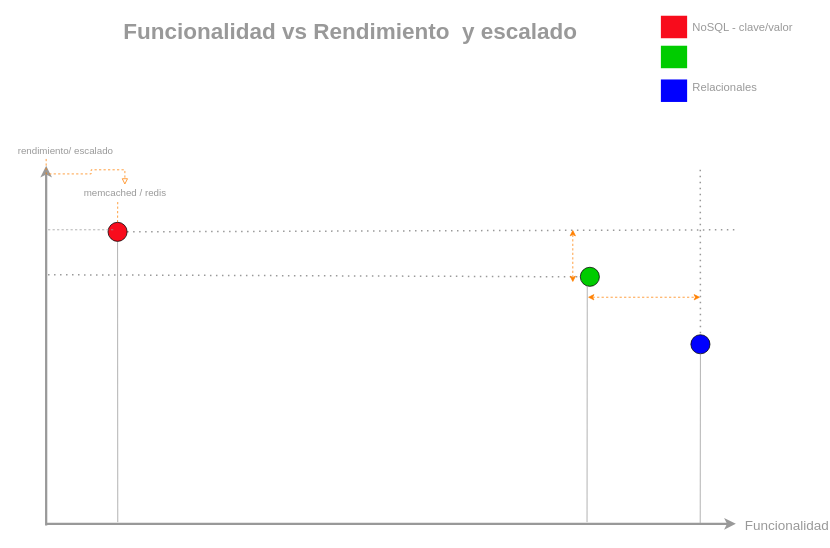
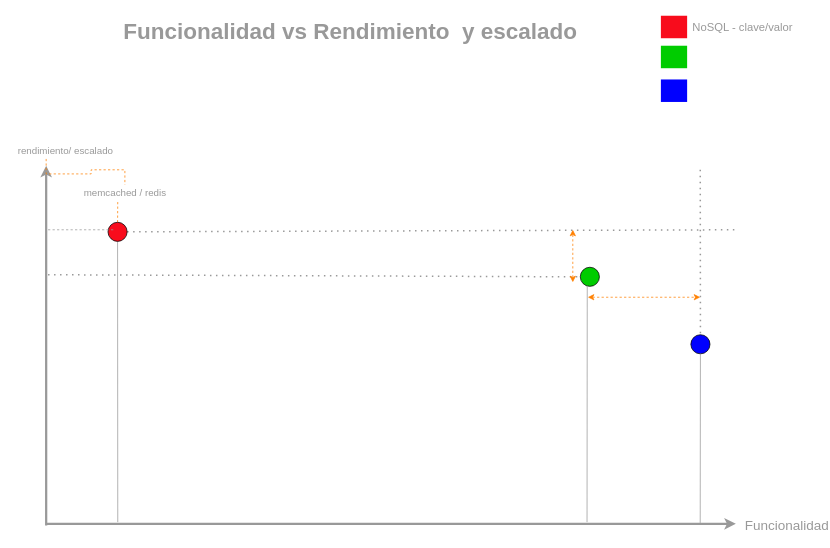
- <mxCell id="9" value="Relacionales" style="text;spacingTop=-5;html=1;points=[];fontSize=15;fontColor=#999999;" parent="1" vertex="1"><mxGeometry x="920.5" y="105.5" width="80" height="20" as="geometry" /></mxCell>
- <mxCell id="10" value="" style="edgeStyle=orthogonalEdgeStyle;rounded=0;orthogonalLoop=1;jettySize=auto;html=1;dashed=1;endArrow=block;endFill=0;strokeColor=#FF8000;fontSize=13;fontColor=#999999;" edge="1" parent="1" source="11" target="14"><mxGeometry relative="1" as="geometry" /></mxCell>
+ <mxCell id="10" value="" style="edgeStyle=orthogonalEdgeStyle;rounded=0;orthogonalLoop=1;jettySize=auto;html=1;dashed=1;endArrow=none;endFill=0;strokeColor=#FF8000;fontSize=13;fontColor=#999999;" edge="1" parent="1" source="11" target="14"><mxGeometry relative="1" as="geometry" /></mxCell>
